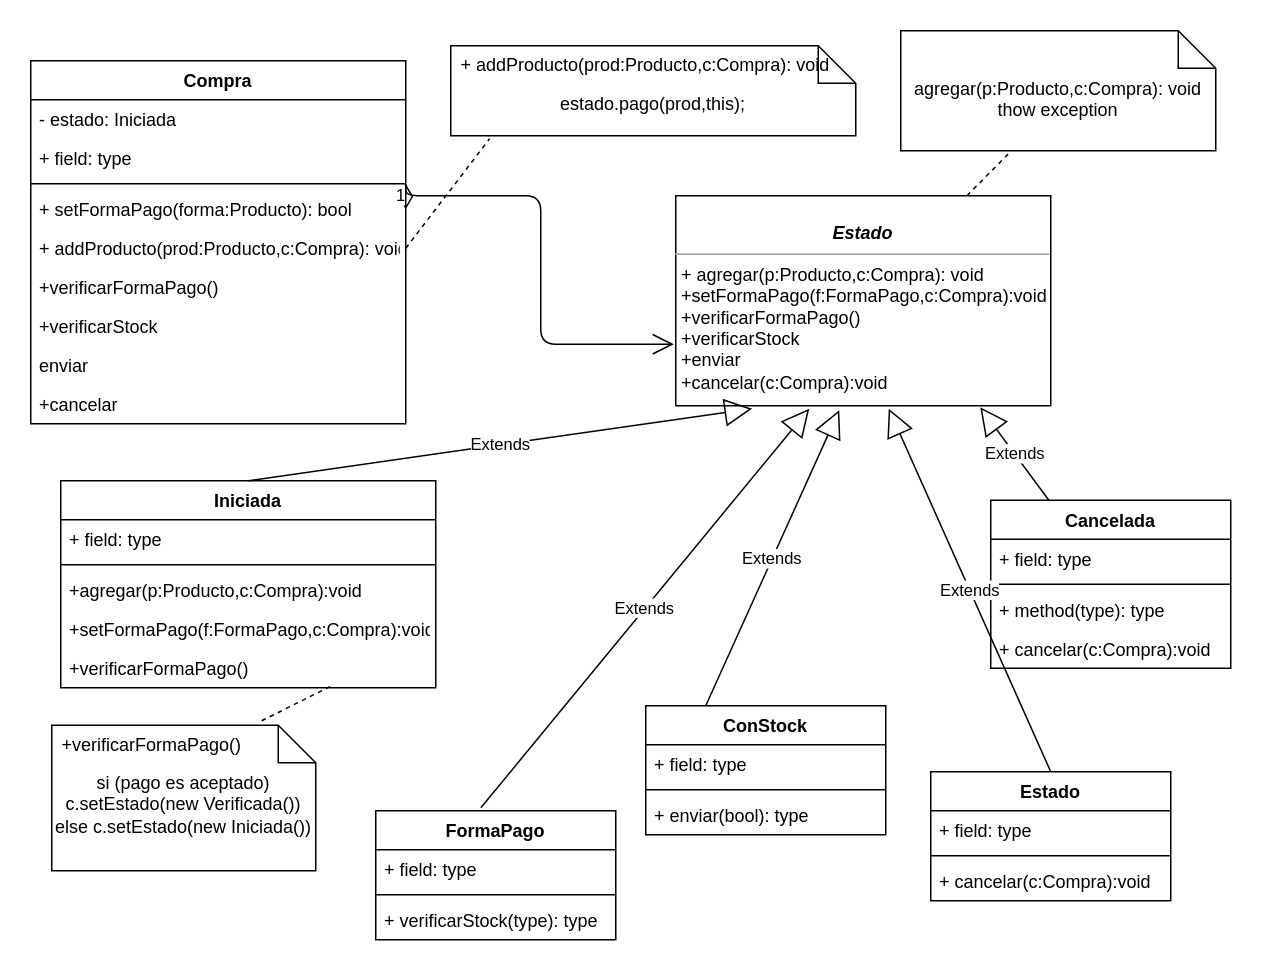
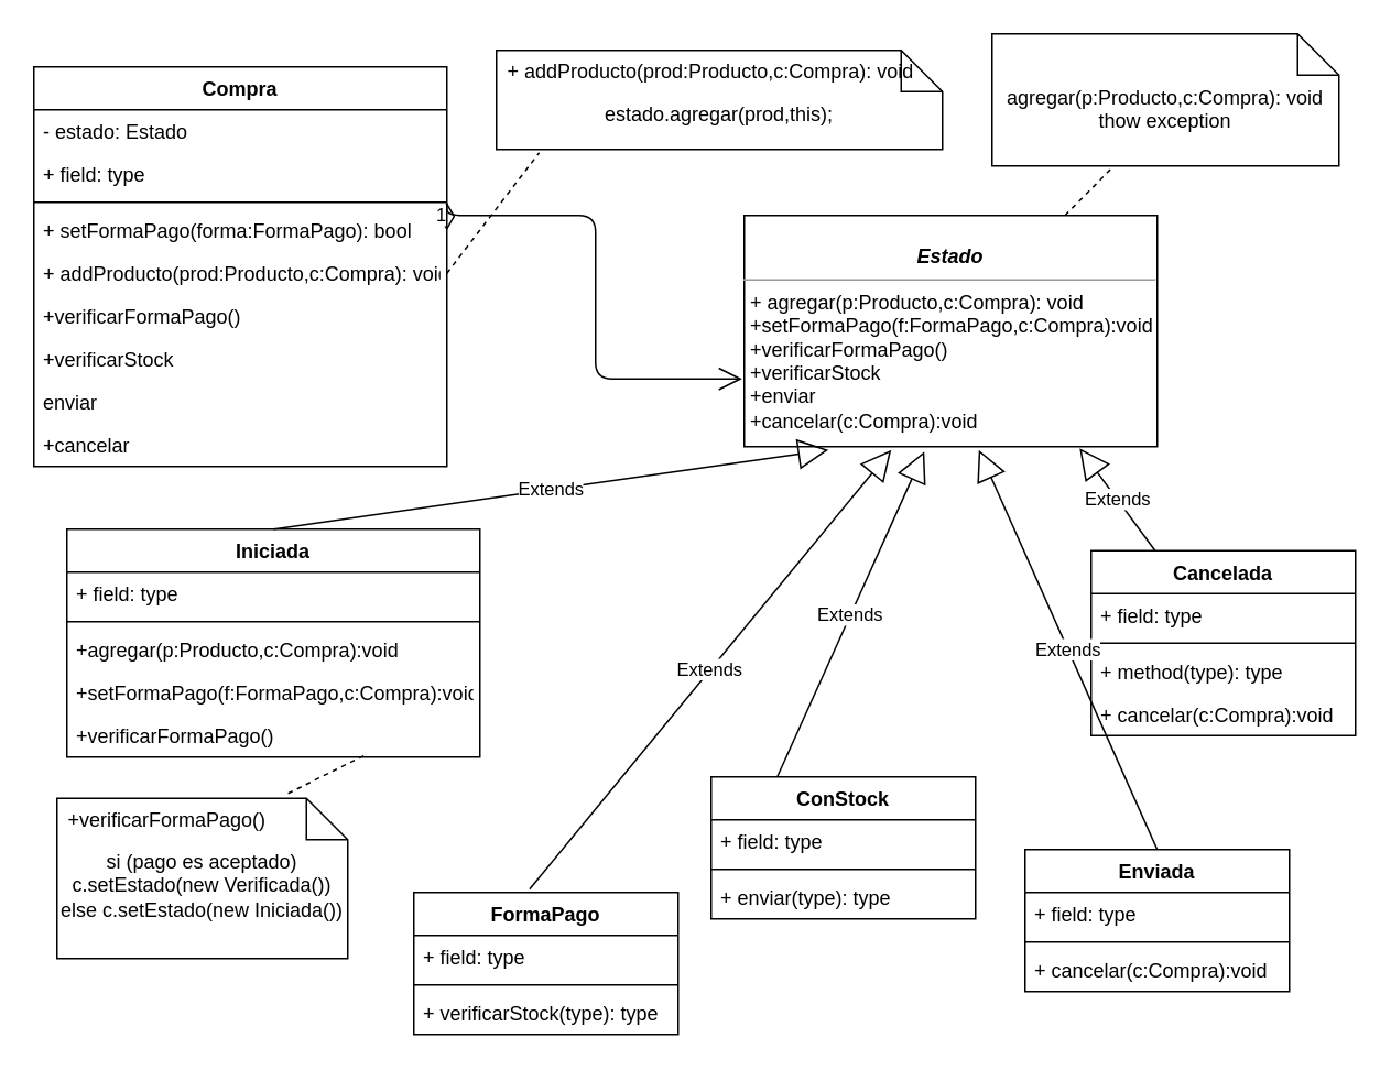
- <mxCell id="44" value="estado.pago(prod,this);" style="shape=note2;boundedLbl=1;whiteSpace=wrap;html=1;size=25;verticalAlign=top;align=center;" vertex="1" parent="1"><mxGeometry x="300" y="30" width="270" height="60" as="geometry" /></mxCell>
+ <mxCell id="44" value="estado.agregar(prod,this);" style="shape=note2;boundedLbl=1;whiteSpace=wrap;html=1;size=25;verticalAlign=top;align=center;" vertex="1" parent="1"><mxGeometry x="300" y="30" width="270" height="60" as="geometry" /></mxCell>
- <mxCell id="3" value="- estado: Iniciada" style="text;strokeColor=none;fillColor=none;align=left;verticalAlign=top;spacingLeft=4;spacingRight=4;overflow=hidden;rotatable=0;points=[[0,0.5],[1,0.5]];portConstraint=eastwest;" vertex="1" parent="2"><mxGeometry y="26" width="250" height="26" as="geometry" /></mxCell>
+ <mxCell id="3" value="- estado: Estado" style="text;strokeColor=none;fillColor=none;align=left;verticalAlign=top;spacingLeft=4;spacingRight=4;overflow=hidden;rotatable=0;points=[[0,0.5],[1,0.5]];portConstraint=eastwest;" vertex="1" parent="2"><mxGeometry y="26" width="250" height="26" as="geometry" /></mxCell>
- <mxCell id="6" value="+ setFormaPago(forma:Producto): bool" style="text;strokeColor=none;fillColor=none;align=left;verticalAlign=top;spacingLeft=4;spacingRight=4;overflow=hidden;rotatable=0;points=[[0,0.5],[1,0.5]];portConstraint=eastwest;" vertex="1" parent="2"><mxGeometry y="86" width="250" height="26" as="geometry" /></mxCell>
+ <mxCell id="6" value="+ setFormaPago(forma:FormaPago): bool" style="text;strokeColor=none;fillColor=none;align=left;verticalAlign=top;spacingLeft=4;spacingRight=4;overflow=hidden;rotatable=0;points=[[0,0.5],[1,0.5]];portConstraint=eastwest;" vertex="1" parent="2"><mxGeometry y="86" width="250" height="26" as="geometry" /></mxCell>
- <mxCell id="20" value="Estado" style="swimlane;fontStyle=1;align=center;verticalAlign=top;childLayout=stackLayout;horizontal=1;startSize=26;horizontalStack=0;resizeParent=1;resizeParentMax=0;resizeLast=0;collapsible=1;marginBottom=0;" vertex="1" parent="1"><mxGeometry x="620" y="514" width="160" height="86" as="geometry" /></mxCell>
+ <mxCell id="20" value="Enviada" style="swimlane;fontStyle=1;align=center;verticalAlign=top;childLayout=stackLayout;horizontal=1;startSize=26;horizontalStack=0;resizeParent=1;resizeParentMax=0;resizeLast=0;collapsible=1;marginBottom=0;" vertex="1" parent="1"><mxGeometry x="620" y="514" width="160" height="86" as="geometry" /></mxCell>
- <mxCell id="38" value="+ enviar(bool): type" style="text;strokeColor=none;fillColor=none;align=left;verticalAlign=top;spacingLeft=4;spacingRight=4;overflow=hidden;rotatable=0;points=[[0,0.5],[1,0.5]];portConstraint=eastwest;" vertex="1" parent="35"><mxGeometry y="60" width="160" height="26" as="geometry" /></mxCell>
+ <mxCell id="38" value="+ enviar(type): type" style="text;strokeColor=none;fillColor=none;align=left;verticalAlign=top;spacingLeft=4;spacingRight=4;overflow=hidden;rotatable=0;points=[[0,0.5],[1,0.5]];portConstraint=eastwest;" vertex="1" parent="35"><mxGeometry y="60" width="160" height="26" as="geometry" /></mxCell>
